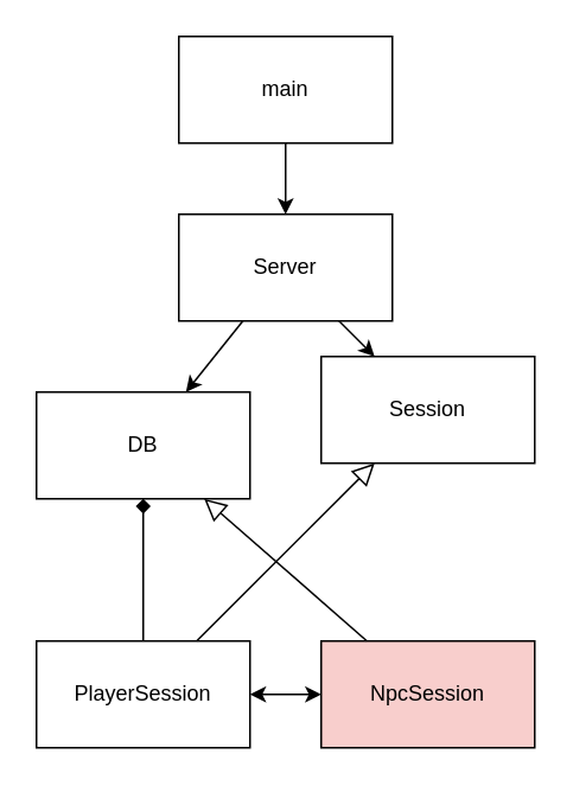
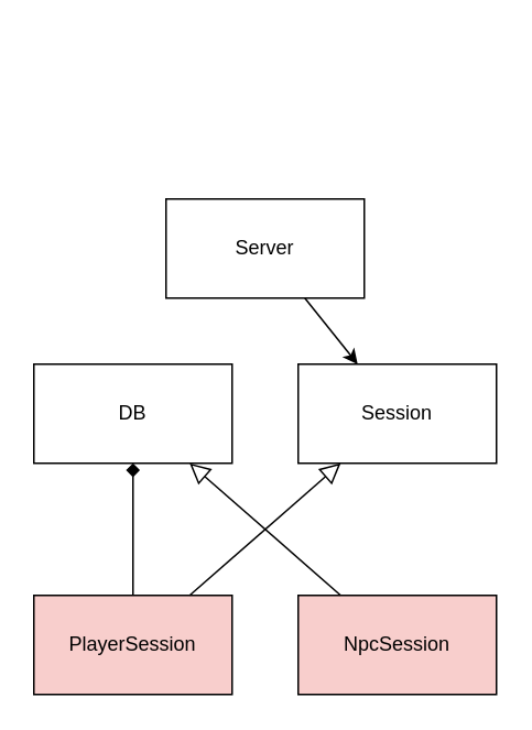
- <mxCell id="3" value="main" style="rounded=0;whiteSpace=wrap;html=1;" parent="1" vertex="1"><mxGeometry x="100" y="20" width="120" height="60" as="geometry" /></mxCell>
- <mxCell id="2" style="edgeStyle=none;html=1;" parent="1" source="3" target="6" edge="1"><mxGeometry relative="1" as="geometry" /></mxCell>
- <mxCell id="13" style="edgeStyle=none;html=1;" edge="1" parent="1" source="6" target="4"><mxGeometry relative="1" as="geometry"><mxPoint x="110" y="249" as="sourcePoint" /><mxPoint x="10" y="231" as="targetPoint" /></mxGeometry></mxCell>
- <mxCell id="5" value="Session" style="rounded=0;whiteSpace=wrap;html=1;" parent="1" vertex="1"><mxGeometry x="180" y="200" width="120" height="60" as="geometry" /></mxCell>
+ <mxCell id="5" value="Session" style="rounded=0;whiteSpace=wrap;html=1;" parent="1" vertex="1"><mxGeometry x="180" y="220" width="120" height="60" as="geometry" /></mxCell>
- <mxCell id="8" value="PlayerSession" style="rounded=0;whiteSpace=wrap;html=1;" vertex="1" parent="1"><mxGeometry x="20" y="360" width="120" height="60" as="geometry" /></mxCell>
+ <mxCell id="8" value="PlayerSession" style="rounded=0;whiteSpace=wrap;html=1;fillColor=#f8cecc;" vertex="1" parent="1"><mxGeometry x="20" y="360" width="120" height="60" as="geometry" /></mxCell>
- <mxCell id="12" style="edgeStyle=none;html=1;startArrow=classic;startFill=1;" edge="1" parent="1" source="9" target="8"><mxGeometry relative="1" as="geometry"><mxPoint x="250" y="430" as="sourcePoint" /><mxPoint x="250" y="470" as="targetPoint" /></mxGeometry></mxCell>
